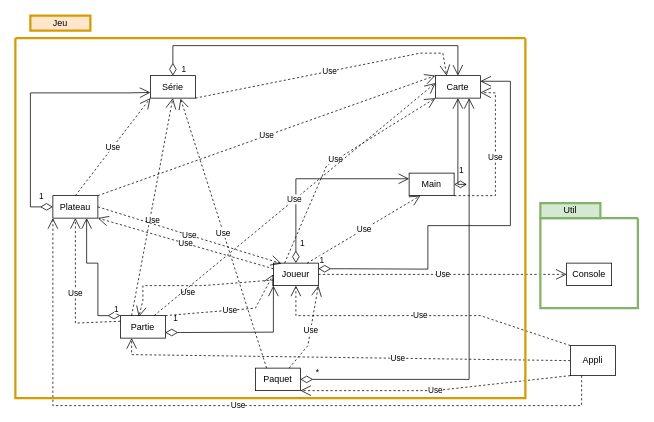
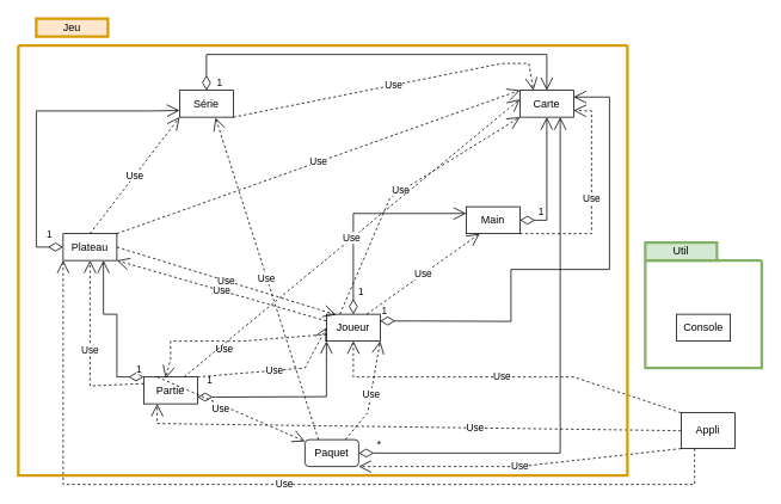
- <mxCell id="5" value="Main" style="rounded=0;whiteSpace=wrap;html=1;" vertex="1" parent="1"><mxGeometry x="545" y="230" width="60" height="30" as="geometry" /></mxCell>
+ <mxCell id="5" value="Main" style="rounded=0;whiteSpace=wrap;html=1;" vertex="1" parent="1"><mxGeometry x="520" y="230" width="60" height="30" as="geometry" /></mxCell>
- <mxCell id="31" value="Use" style="endArrow=open;endSize=12;dashed=1;html=1;rounded=0;exitX=0.25;exitY=0;exitDx=0;exitDy=0;entryX=0.5;entryY=1;entryDx=0;entryDy=0;" edge="1" parent="1" source="13" target="2"><mxGeometry x="-0.118" y="-4" width="160" relative="1" as="geometry"><mxPoint x="330" y="310" as="sourcePoint" /><mxPoint x="490" y="310" as="targetPoint" /><mxPoint as="offset" /></mxGeometry></mxCell>
+ <mxCell id="31" value="Use" style="endArrow=open;endSize=12;dashed=1;html=1;rounded=0;exitX=0.25;exitY=0;exitDx=0;exitDy=0;" edge="1" parent="1" source="13" target="9"><mxGeometry x="-0.118" y="-4" width="160" relative="1" as="geometry"><mxPoint x="330" y="310" as="sourcePoint" /><mxPoint x="490" y="310" as="targetPoint" /><mxPoint as="offset" /></mxGeometry></mxCell>
- <mxCell id="12" value="Use" style="endArrow=open;endSize=12;dashed=1;html=1;rounded=0;exitX=1;exitY=0.5;exitDx=0;exitDy=0;entryX=0;entryY=0.5;entryDx=0;entryDy=0;" edge="1" parent="1" source="6" target="39"><mxGeometry width="160" relative="1" as="geometry"><mxPoint x="364" y="290" as="sourcePoint" /><mxPoint x="524" y="290" as="targetPoint" /></mxGeometry></mxCell>
- <mxCell id="9" value="Paquet" style="rounded=0;whiteSpace=wrap;html=1;" vertex="1" parent="1"><mxGeometry x="340" y="490" width="60" height="30" as="geometry" /></mxCell>
+ <mxCell id="9" value="Paquet" style="whiteSpace=wrap;html=1;rounded=1;" vertex="1" parent="1"><mxGeometry x="340" y="490" width="60" height="30" as="geometry" /></mxCell>
